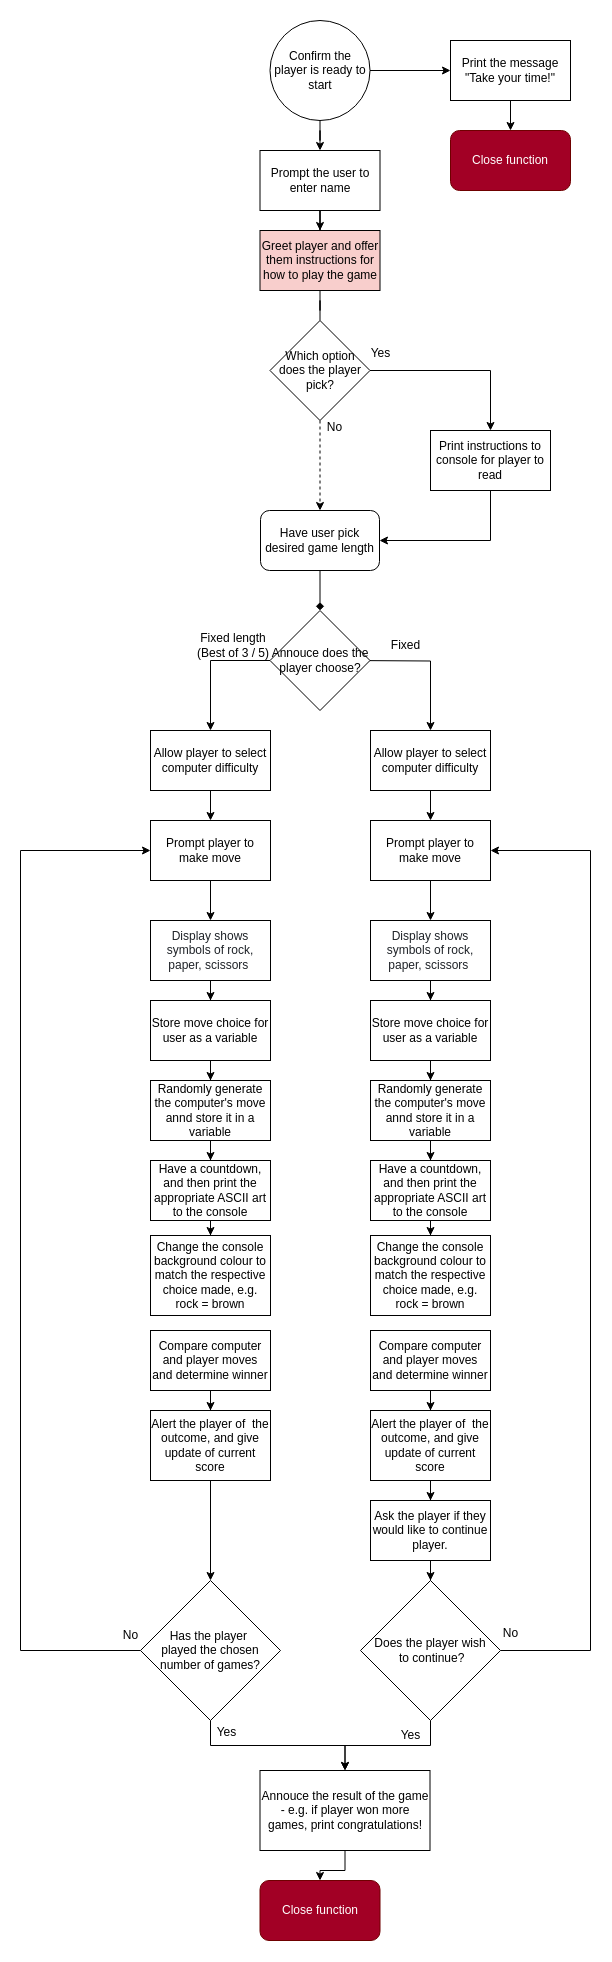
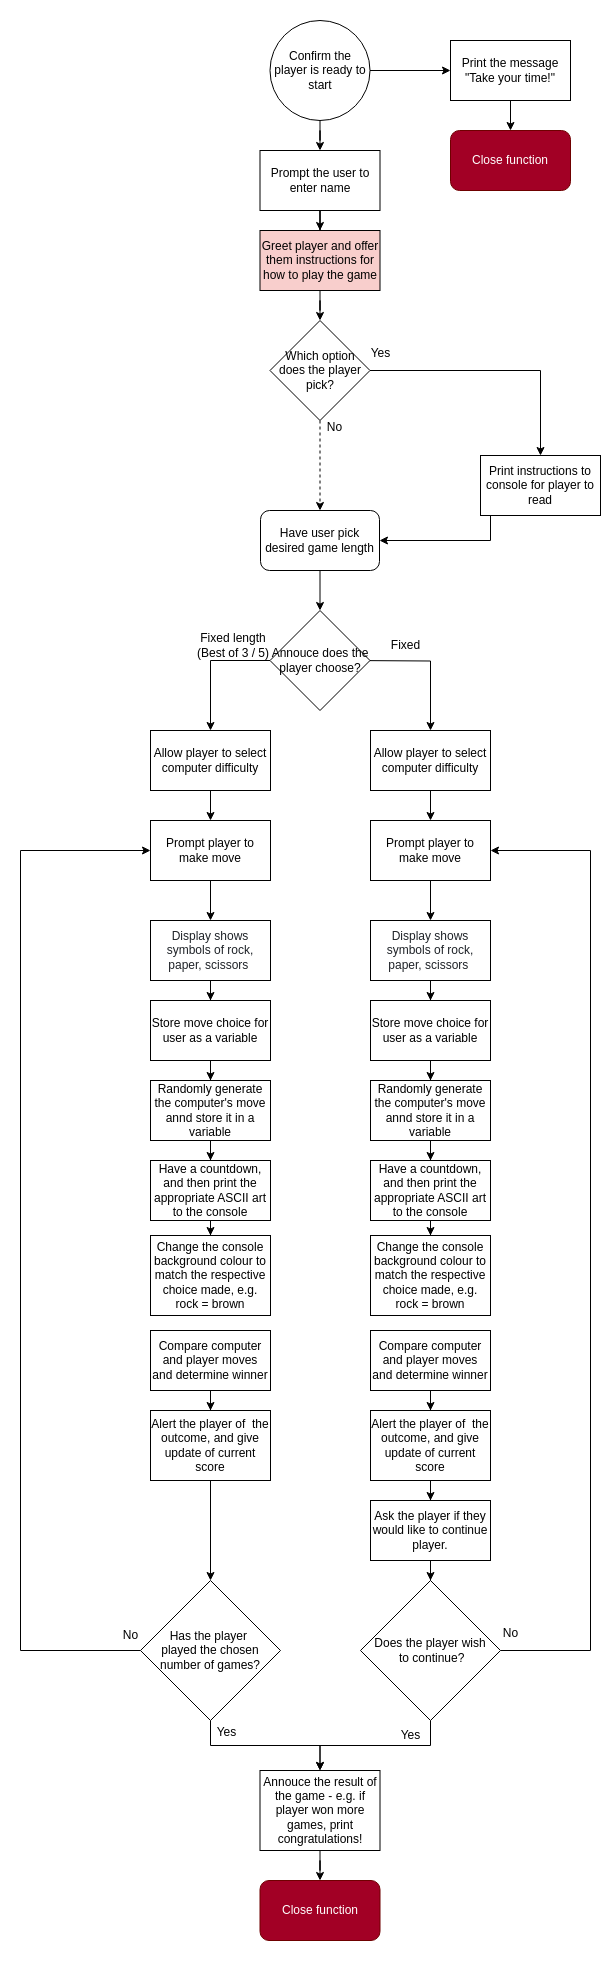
- <mxCell id="62" value="" style="edgeStyle=orthogonalEdgeStyle;rounded=0;orthogonalLoop=1;jettySize=auto;html=1;endArrow=none;" parent="1" source="63" target="66" edge="1"><mxGeometry relative="1" as="geometry" /></mxCell>
+ <mxCell id="62" value="" style="edgeStyle=orthogonalEdgeStyle;rounded=0;orthogonalLoop=1;jettySize=auto;html=1;" parent="1" source="63" target="66" edge="1"><mxGeometry relative="1" as="geometry" /></mxCell>
- <mxCell id="68" value="Print instructions to console for player to read" style="rounded=0;whiteSpace=wrap;html=1;" parent="1" vertex="1"><mxGeometry x="430" y="430" width="120" height="60" as="geometry" /></mxCell>
+ <mxCell id="68" value="Print instructions to console for player to read" style="rounded=0;whiteSpace=wrap;html=1;" parent="1" vertex="1"><mxGeometry x="480" y="455" width="120" height="60" as="geometry" /></mxCell>
- <mxCell id="10" value="" style="edgeStyle=orthogonalEdgeStyle;rounded=0;orthogonalLoop=1;jettySize=auto;html=1;endArrow=diamond;" parent="1" source="11" target="14" edge="1"><mxGeometry relative="1" as="geometry" /></mxCell>
+ <mxCell id="10" value="" style="edgeStyle=orthogonalEdgeStyle;rounded=0;orthogonalLoop=1;jettySize=auto;html=1;" parent="1" source="11" target="14" edge="1"><mxGeometry relative="1" as="geometry" /></mxCell>
- <mxCell id="46" value="Annouce the result of the game - e.g. if player won more games, print congratulations!" style="rounded=0;whiteSpace=wrap;html=1;" parent="1" vertex="1"><mxGeometry x="259.5" y="1770" width="170" height="80" as="geometry" /></mxCell>
+ <mxCell id="46" value="Annouce the result of the game - e.g. if player won more games, print congratulations!" style="rounded=0;whiteSpace=wrap;html=1;" parent="1" vertex="1"><mxGeometry x="259.5" y="1770" width="120" height="80" as="geometry" /></mxCell>
